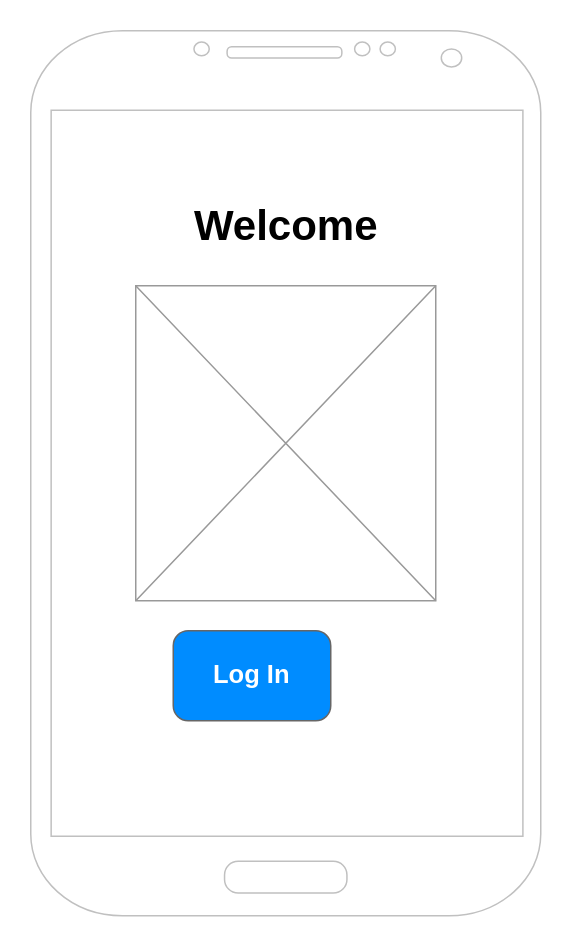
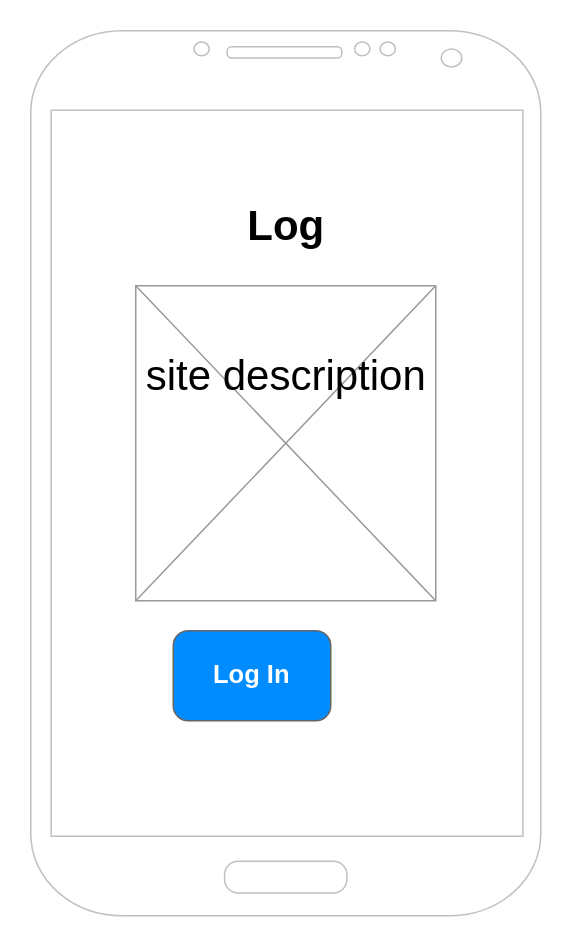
- <mxCell id="5" value="Welcome" style="text;html=1;align=center;verticalAlign=middle;resizable=0;points=[];autosize=1;strokeColor=none;fontSize=28;fontStyle=1" parent="1" vertex="1"><mxGeometry x="120" y="130" width="140" height="40" as="geometry" /></mxCell>
+ <mxCell id="5" value="Log" style="text;html=1;align=center;verticalAlign=middle;resizable=0;points=[];autosize=1;strokeColor=none;fontSize=28;fontStyle=1" parent="1" vertex="1"><mxGeometry x="120" y="130" width="140" height="40" as="geometry" /></mxCell>
+ <mxCell id="6" value="site description" style="text;html=1;align=center;verticalAlign=middle;resizable=0;points=[];autosize=1;strokeColor=none;fontSize=28;" parent="1" vertex="1"><mxGeometry x="90" y="230" width="200" height="40" as="geometry" /></mxCell>
